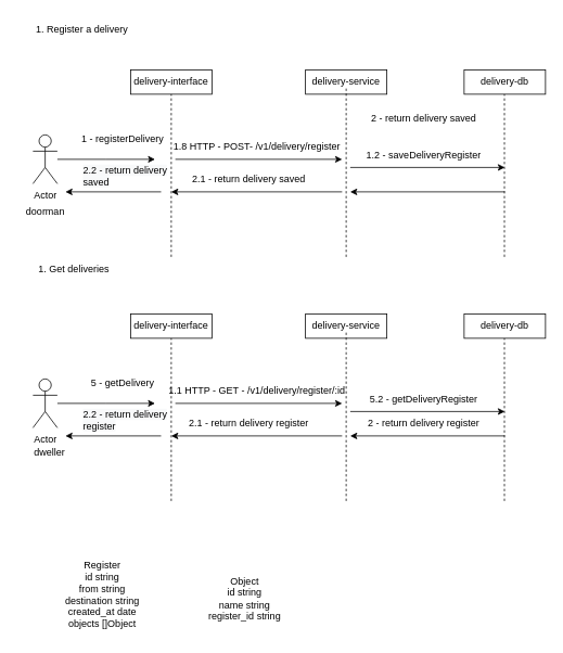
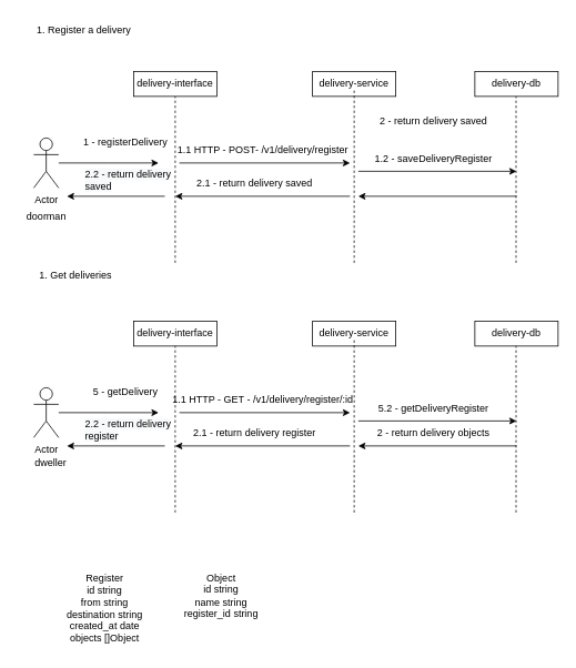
- <mxCell id="11" value="1.8 HTTP - POST- /v1/delivery/register" style="text;html=1;align=center;verticalAlign=middle;resizable=0;points=[];autosize=1;strokeColor=none;fillColor=none;" vertex="1" parent="1"><mxGeometry x="200" y="165" width="230" height="30" as="geometry" /></mxCell>
+ <mxCell id="11" value="1.1 HTTP - POST- /v1/delivery/register" style="text;html=1;align=center;verticalAlign=middle;resizable=0;points=[];autosize=1;strokeColor=none;fillColor=none;" vertex="1" parent="1"><mxGeometry x="200" y="165" width="230" height="30" as="geometry" /></mxCell>
- <mxCell id="37" value="2 - return delivery register" style="text;html=1;align=center;verticalAlign=middle;resizable=0;points=[];autosize=1;strokeColor=none;fillColor=none;" vertex="1" parent="1"><mxGeometry x="440" y="505" width="160" height="30" as="geometry" /></mxCell>
+ <mxCell id="37" value="2 - return delivery objects" style="text;html=1;align=center;verticalAlign=middle;resizable=0;points=[];autosize=1;strokeColor=none;fillColor=none;" vertex="1" parent="1"><mxGeometry x="440" y="505" width="160" height="30" as="geometry" /></mxCell>
- <mxCell id="46" value="Object&lt;br&gt;id string&lt;br&gt;name string&lt;br&gt;register_id string" style="text;html=1;align=center;verticalAlign=middle;resizable=0;points=[];autosize=1;strokeColor=none;fillColor=none;" vertex="1" parent="1"><mxGeometry x="245" y="700" width="110" height="70" as="geometry" /></mxCell>
+ <mxCell id="46" value="Object&lt;br&gt;id string&lt;br&gt;name string&lt;br&gt;register_id string" style="text;html=1;align=center;verticalAlign=middle;resizable=0;points=[];autosize=1;strokeColor=none;fillColor=none;" vertex="1" parent="1"><mxGeometry x="210" y="680" width="110" height="70" as="geometry" /></mxCell>
